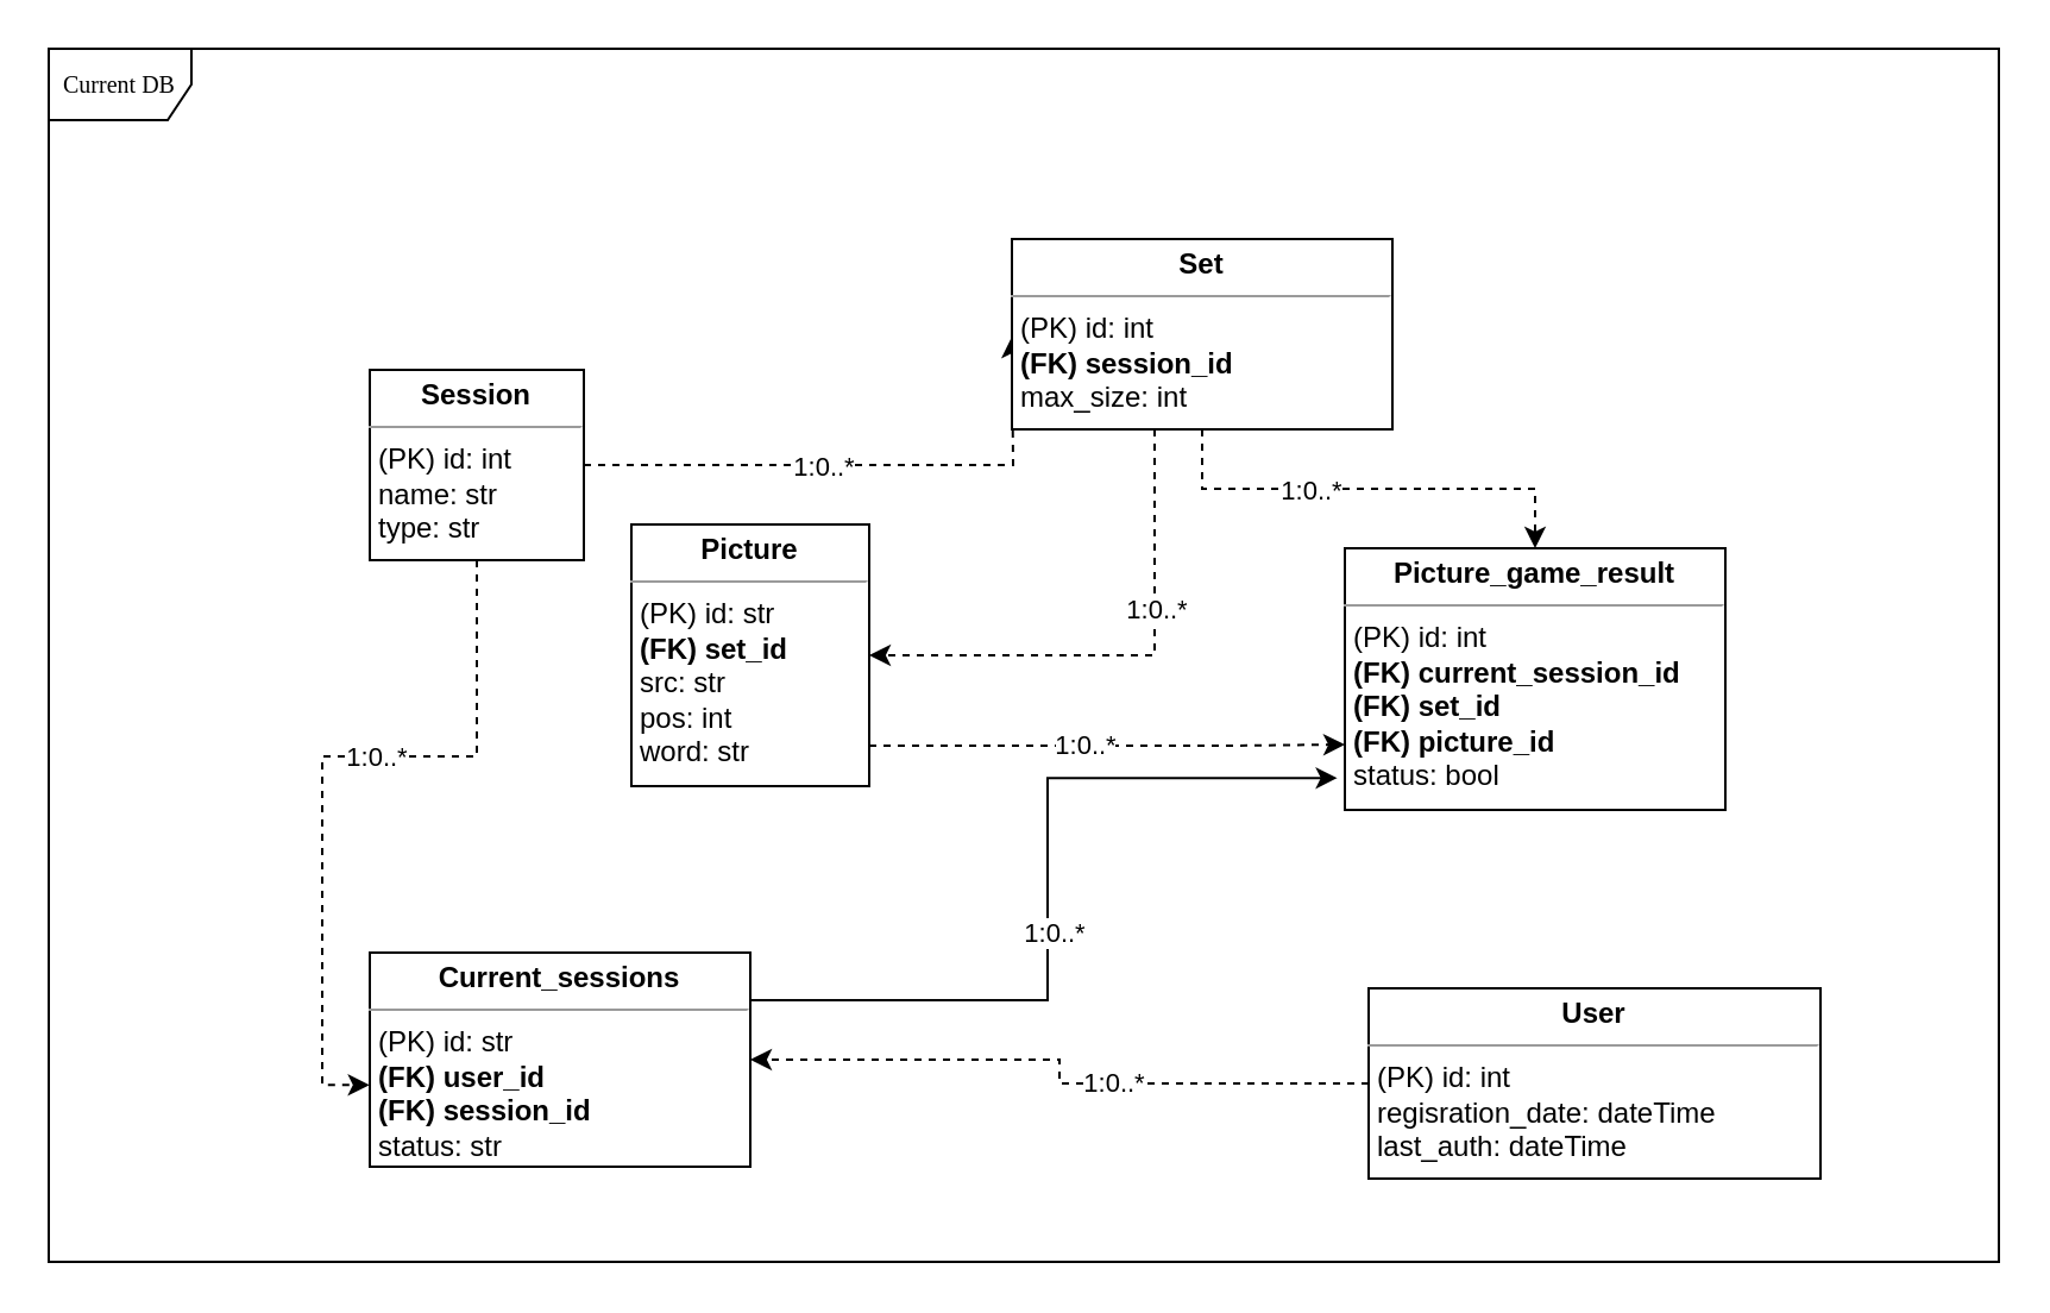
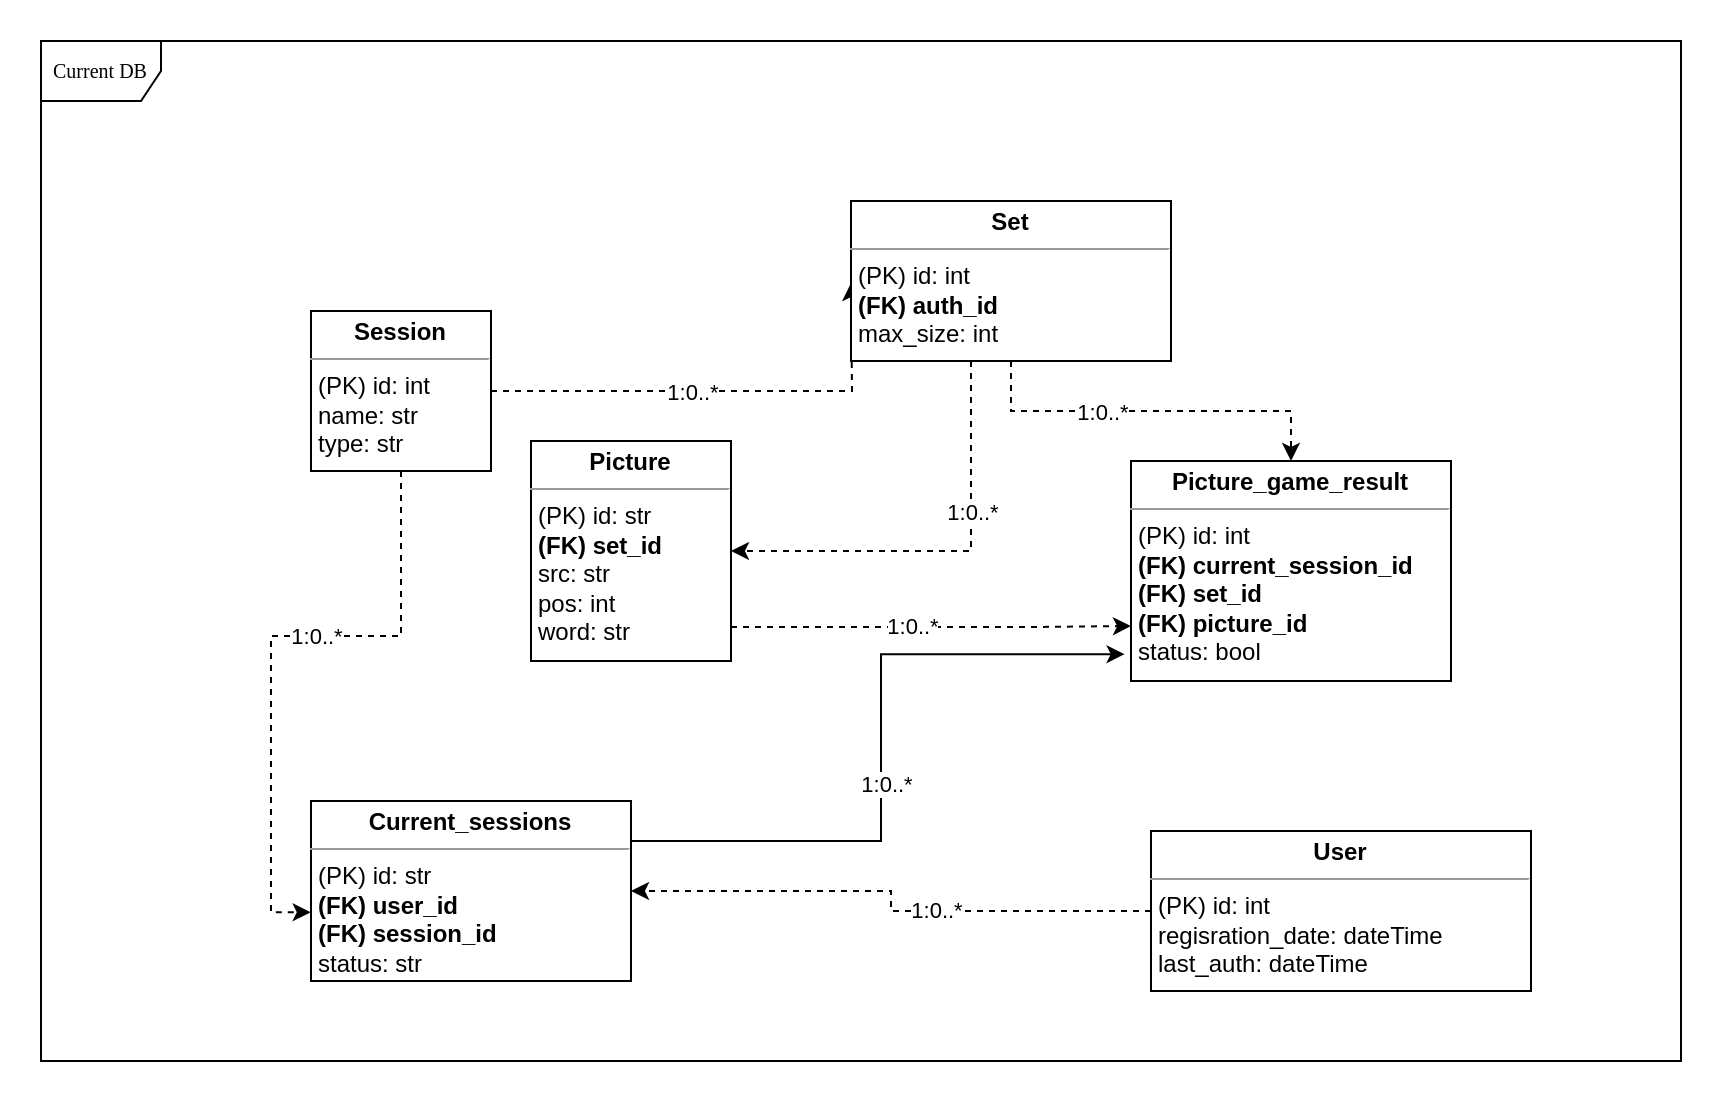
- <mxCell id="9" value="&lt;p style=&quot;margin: 0px ; margin-top: 4px ; text-align: center&quot;&gt;&lt;b&gt;Set&lt;/b&gt;&lt;/p&gt;&lt;hr size=&quot;1&quot;&gt;&lt;p style=&quot;margin: 0px ; margin-left: 4px&quot;&gt;(PK) id: int&lt;/p&gt;&lt;p style=&quot;margin: 0px ; margin-left: 4px&quot;&gt;&lt;span&gt;&lt;b&gt;(FK) session_id&lt;/b&gt;&lt;/span&gt;&lt;/p&gt;&lt;p style=&quot;margin: 0px ; margin-left: 4px&quot;&gt;max_size: int&lt;/p&gt;&lt;p style=&quot;margin: 0px ; margin-left: 4px&quot;&gt;&lt;br&gt;&lt;/p&gt;" style="verticalAlign=top;align=left;overflow=fill;fontSize=12;fontFamily=Helvetica;html=1;" vertex="1" parent="1"><mxGeometry x="425" y="100" width="160" height="80" as="geometry" /></mxCell>
+ <mxCell id="9" value="&lt;p style=&quot;margin: 0px ; margin-top: 4px ; text-align: center&quot;&gt;&lt;b&gt;Set&lt;/b&gt;&lt;/p&gt;&lt;hr size=&quot;1&quot;&gt;&lt;p style=&quot;margin: 0px ; margin-left: 4px&quot;&gt;(PK) id: int&lt;/p&gt;&lt;p style=&quot;margin: 0px ; margin-left: 4px&quot;&gt;&lt;span&gt;&lt;b&gt;(FK) auth_id&lt;/b&gt;&lt;/span&gt;&lt;/p&gt;&lt;p style=&quot;margin: 0px ; margin-left: 4px&quot;&gt;max_size: int&lt;/p&gt;&lt;p style=&quot;margin: 0px ; margin-left: 4px&quot;&gt;&lt;br&gt;&lt;/p&gt;" style="verticalAlign=top;align=left;overflow=fill;fontSize=12;fontFamily=Helvetica;html=1;" vertex="1" parent="1"><mxGeometry x="425" y="100" width="160" height="80" as="geometry" /></mxCell>
